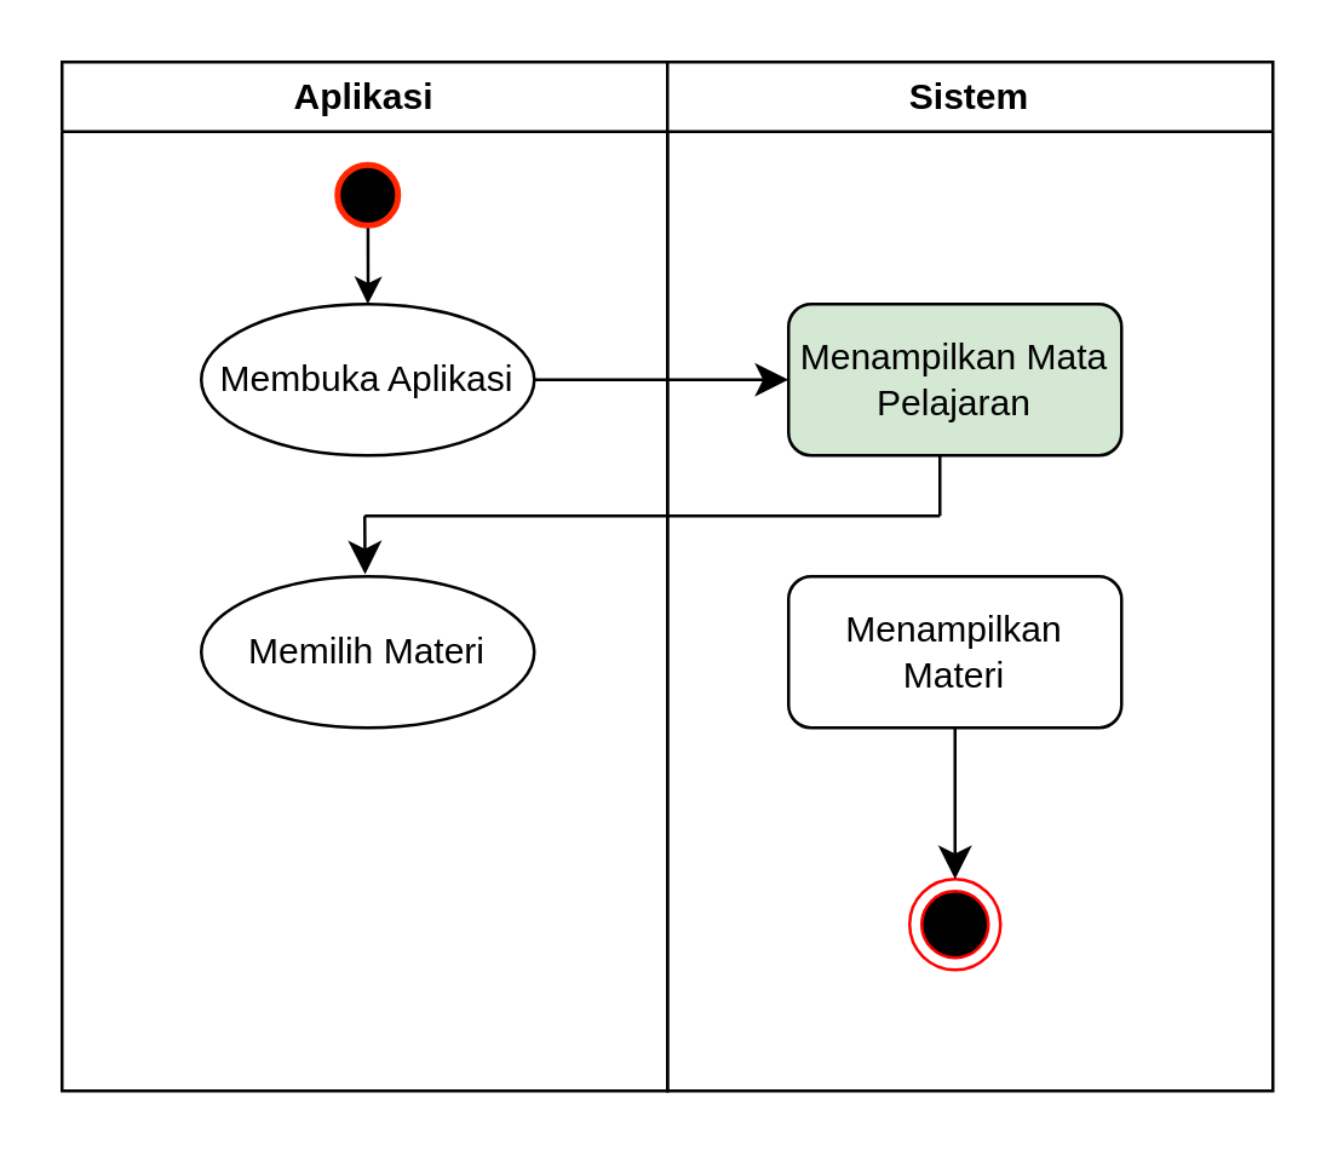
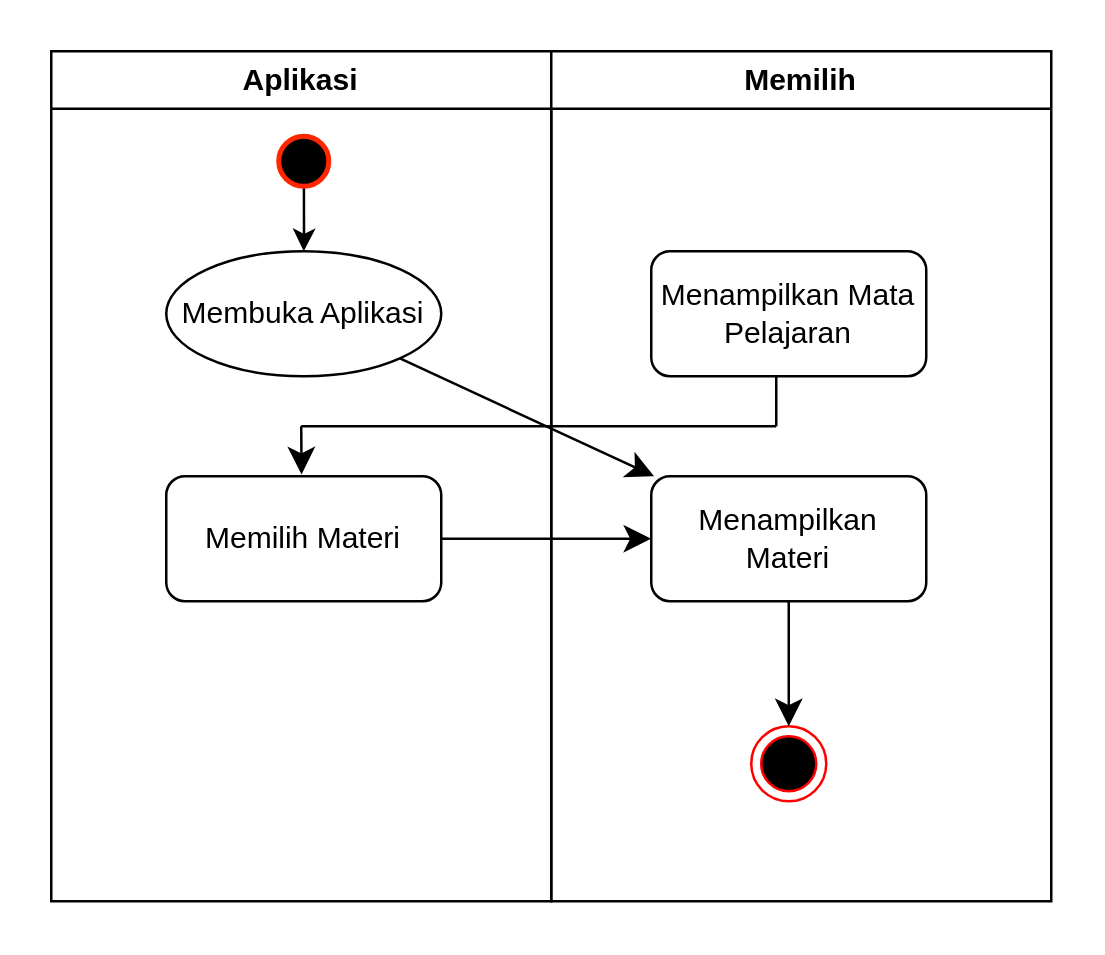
- <mxCell id="7" value="&lt;font style=&quot;vertical-align: inherit;&quot;&gt;&lt;font style=&quot;vertical-align: inherit;&quot;&gt;Sistem&lt;/font&gt;&lt;/font&gt;" style="swimlane;whiteSpace=wrap;html=1;" parent="1" vertex="1"><mxGeometry x="220" y="20" width="200" height="340" as="geometry" /></mxCell>
+ <mxCell id="7" value="&lt;font style=&quot;vertical-align: inherit;&quot;&gt;&lt;font style=&quot;vertical-align: inherit;&quot;&gt;Memilih&lt;/font&gt;&lt;/font&gt;" style="swimlane;whiteSpace=wrap;html=1;" parent="1" vertex="1"><mxGeometry x="220" y="20" width="200" height="340" as="geometry" /></mxCell>
- <mxCell id="13" value="" style="edgeStyle=none;curved=1;rounded=0;orthogonalLoop=1;jettySize=auto;html=1;fontSize=12;startSize=8;endSize=8;" parent="1" source="5" target="8" edge="1"><mxGeometry relative="1" as="geometry" /></mxCell>
+ <mxCell id="13" value="" style="edgeStyle=none;curved=1;rounded=0;orthogonalLoop=1;jettySize=auto;html=1;fontSize=12;startSize=8;endSize=8;" parent="1" source="5" target="10" edge="1"><mxGeometry relative="1" as="geometry" /></mxCell>
- <mxCell id="8" value="&lt;font style=&quot;vertical-align: inherit;&quot;&gt;&lt;font style=&quot;vertical-align: inherit;&quot;&gt;&lt;font style=&quot;vertical-align: inherit;&quot;&gt;&lt;font style=&quot;vertical-align: inherit;&quot;&gt;&lt;font style=&quot;vertical-align: inherit;&quot;&gt;&lt;font style=&quot;vertical-align: inherit;&quot;&gt;&lt;font style=&quot;vertical-align: inherit;&quot;&gt;&lt;font style=&quot;vertical-align: inherit;&quot;&gt;&lt;font style=&quot;vertical-align: inherit;&quot;&gt;&lt;font style=&quot;vertical-align: inherit;&quot;&gt;&lt;font style=&quot;vertical-align: inherit;&quot;&gt;&lt;font style=&quot;vertical-align: inherit;&quot;&gt;Menampilkan Mata Pelajaran&lt;/font&gt;&lt;/font&gt;&lt;/font&gt;&lt;/font&gt;&lt;/font&gt;&lt;/font&gt;&lt;/font&gt;&lt;/font&gt;&lt;/font&gt;&lt;/font&gt;&lt;/font&gt;&lt;/font&gt;" style="rounded=1;whiteSpace=wrap;html=1;fillColor=#d5e8d4;" parent="7" vertex="1"><mxGeometry x="40" y="80" width="110" height="50" as="geometry" /></mxCell>
+ <mxCell id="8" value="&lt;font style=&quot;vertical-align: inherit;&quot;&gt;&lt;font style=&quot;vertical-align: inherit;&quot;&gt;&lt;font style=&quot;vertical-align: inherit;&quot;&gt;&lt;font style=&quot;vertical-align: inherit;&quot;&gt;&lt;font style=&quot;vertical-align: inherit;&quot;&gt;&lt;font style=&quot;vertical-align: inherit;&quot;&gt;&lt;font style=&quot;vertical-align: inherit;&quot;&gt;&lt;font style=&quot;vertical-align: inherit;&quot;&gt;&lt;font style=&quot;vertical-align: inherit;&quot;&gt;&lt;font style=&quot;vertical-align: inherit;&quot;&gt;&lt;font style=&quot;vertical-align: inherit;&quot;&gt;&lt;font style=&quot;vertical-align: inherit;&quot;&gt;Menampilkan Mata Pelajaran&lt;/font&gt;&lt;/font&gt;&lt;/font&gt;&lt;/font&gt;&lt;/font&gt;&lt;/font&gt;&lt;/font&gt;&lt;/font&gt;&lt;/font&gt;&lt;/font&gt;&lt;/font&gt;&lt;/font&gt;" style="rounded=1;whiteSpace=wrap;html=1;" parent="7" vertex="1"><mxGeometry x="40" y="80" width="110" height="50" as="geometry" /></mxCell>
- <mxCell id="6" value="&lt;font style=&quot;vertical-align: inherit;&quot;&gt;&lt;font style=&quot;vertical-align: inherit;&quot;&gt;Memilih Materi&lt;/font&gt;&lt;/font&gt;" style="ellipse;whiteSpace=wrap;html=1;" parent="2" vertex="1"><mxGeometry x="46" y="170" width="110" height="50" as="geometry" /></mxCell>
+ <mxCell id="6" value="&lt;font style=&quot;vertical-align: inherit;&quot;&gt;&lt;font style=&quot;vertical-align: inherit;&quot;&gt;Memilih Materi&lt;/font&gt;&lt;/font&gt;" style="rounded=1;whiteSpace=wrap;html=1;" parent="2" vertex="1"><mxGeometry x="46" y="170" width="110" height="50" as="geometry" /></mxCell>
+ <mxCell id="16" value="" style="edgeStyle=none;curved=1;rounded=0;orthogonalLoop=1;jettySize=auto;html=1;fontSize=12;startSize=8;endSize=8;" parent="1" source="6" target="10" edge="1"><mxGeometry relative="1" as="geometry" /></mxCell>
